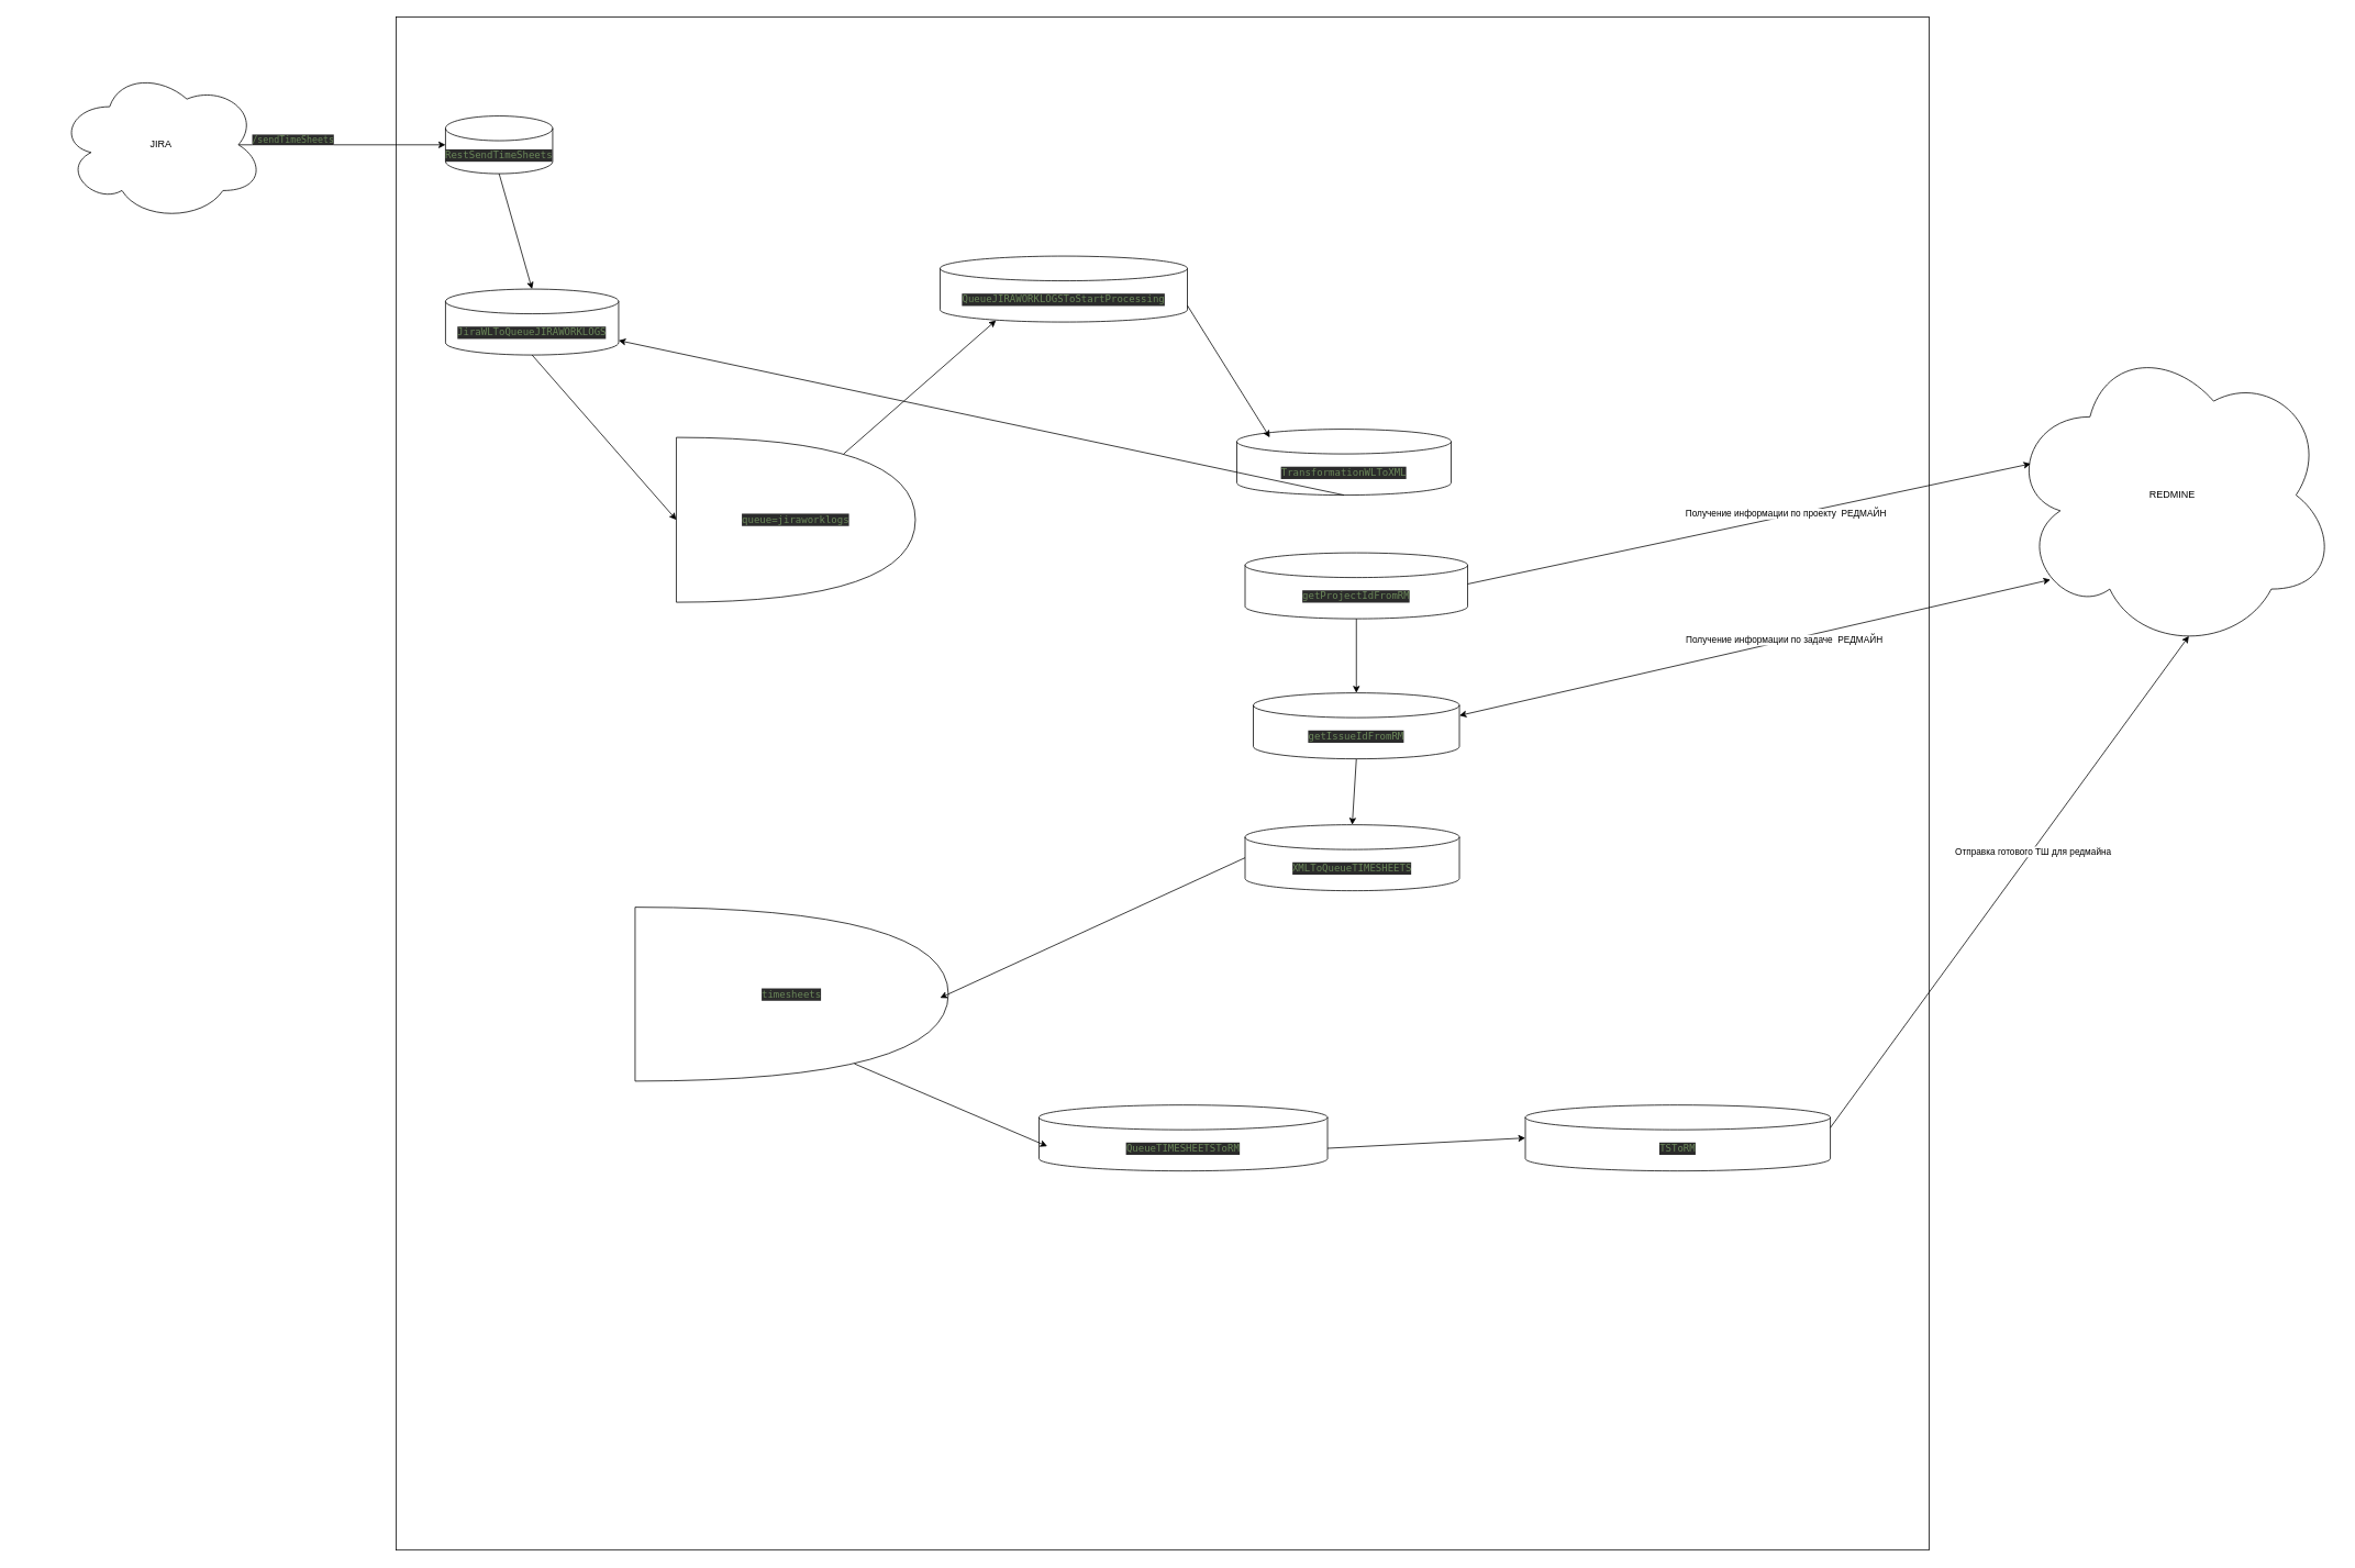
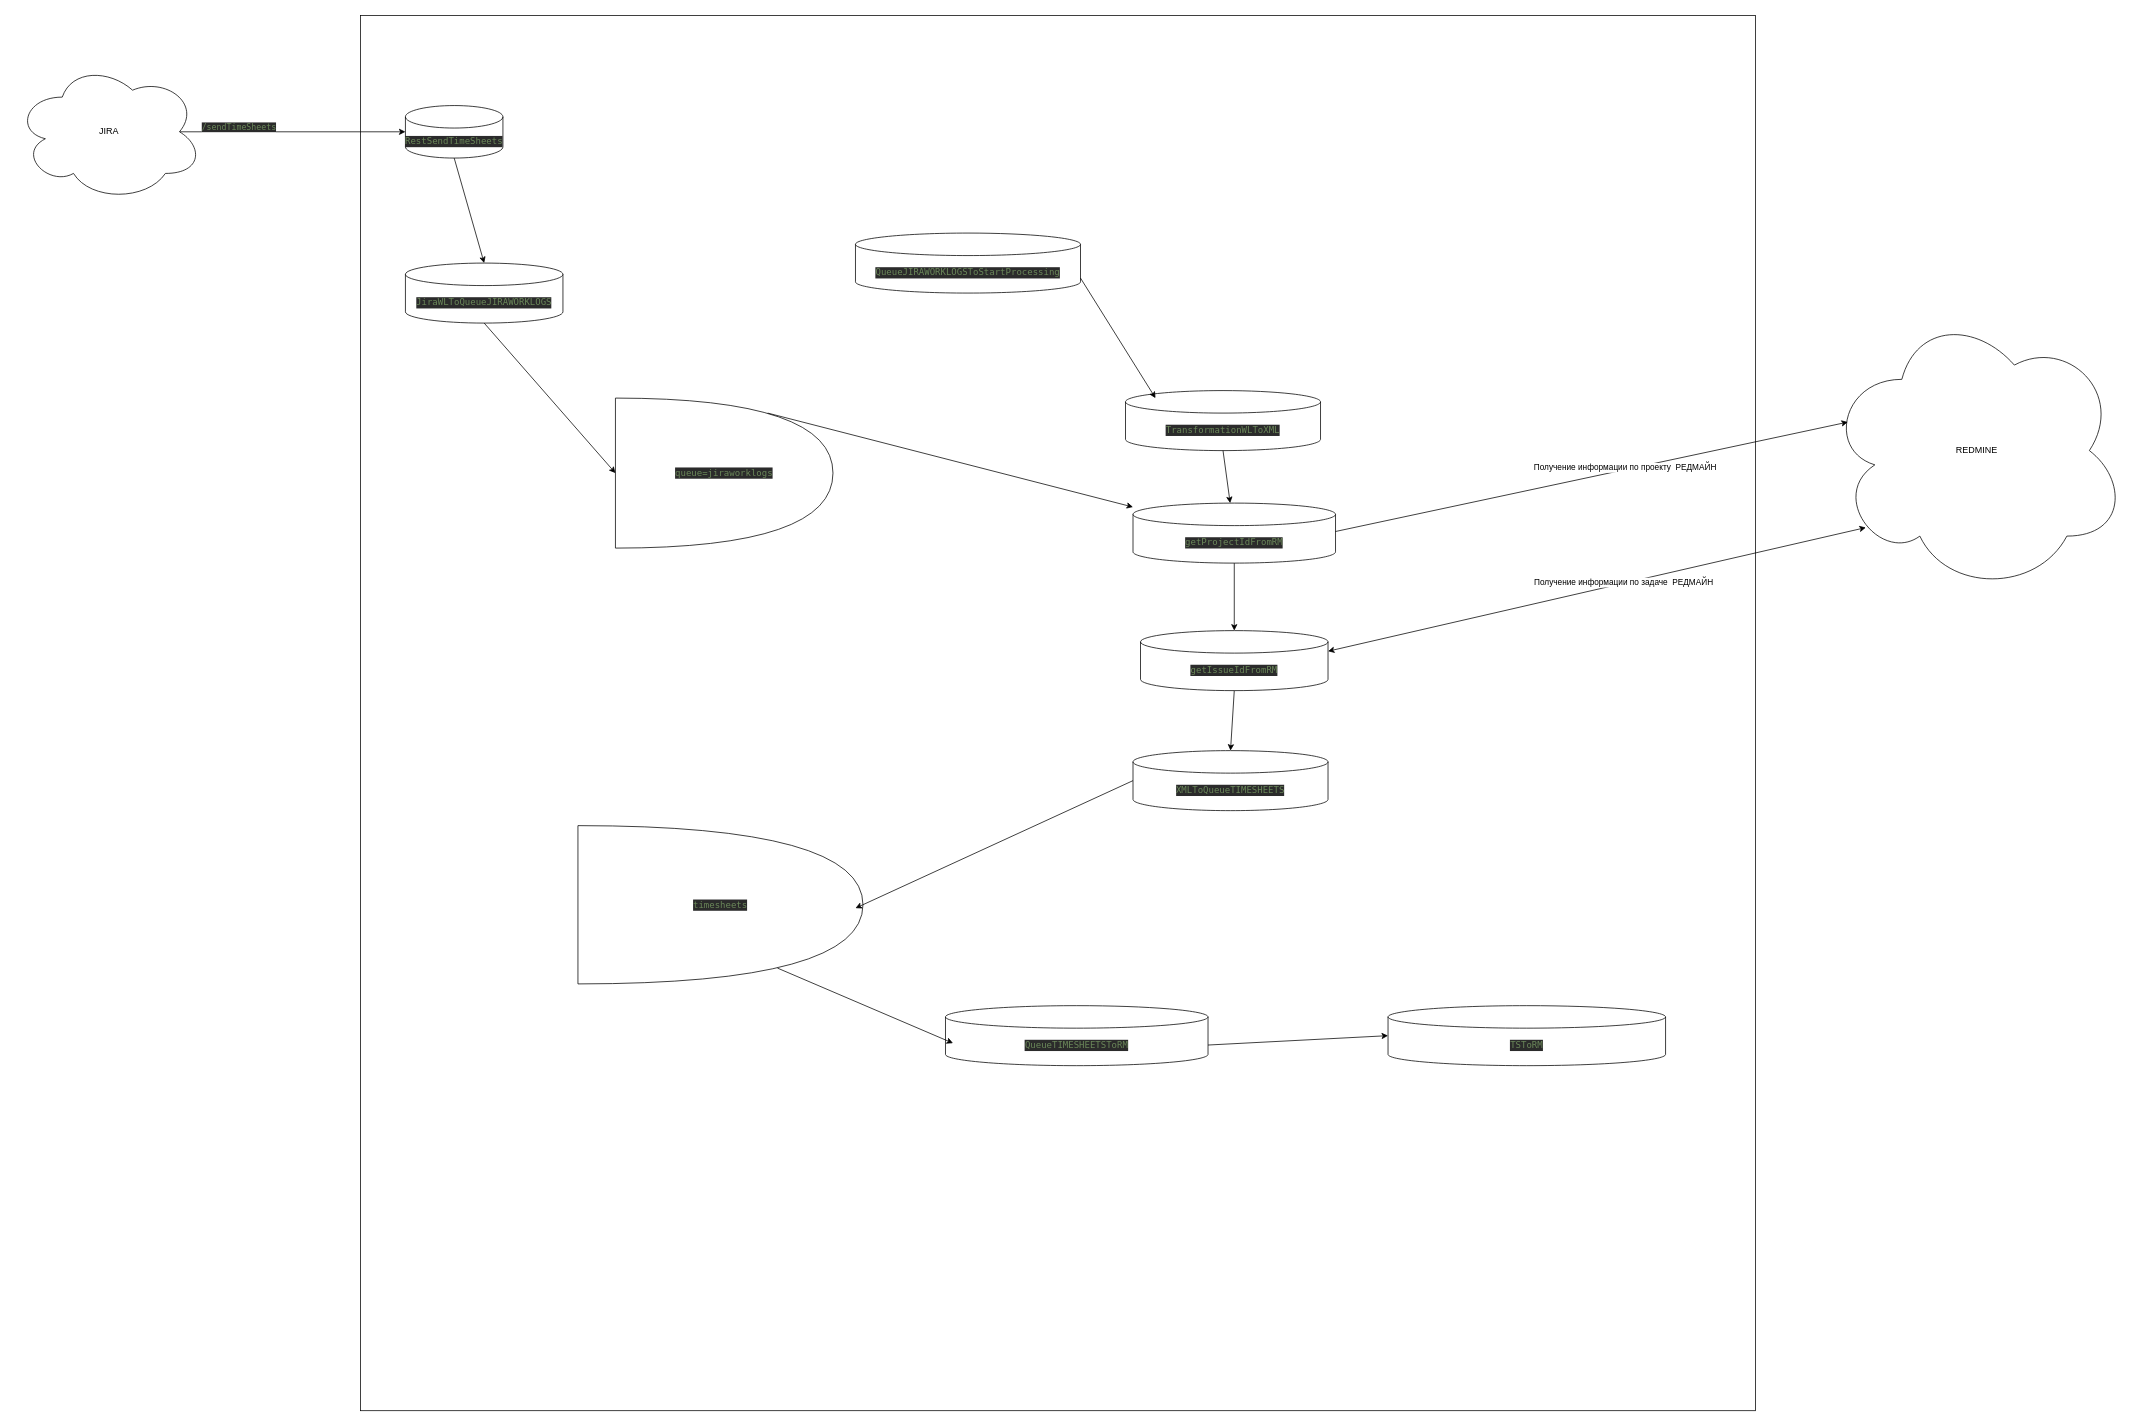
- <mxCell id="33" value="JIRA" style="ellipse;shape=cloud;whiteSpace=wrap;html=1;" parent="1" vertex="1"><mxGeometry x="70" y="82.5" width="250" height="185" as="geometry" /></mxCell>
+ <mxCell id="33" value="JIRA" style="ellipse;shape=cloud;whiteSpace=wrap;html=1;" parent="1" vertex="1"><mxGeometry x="20" y="82.5" width="250" height="185" as="geometry" /></mxCell>
- <mxCell id="11" value="" style="endArrow=classic;html=1;exitX=0.7;exitY=0.1;exitDx=0;exitDy=0;exitPerimeter=0;entryX=0.226;entryY=0.975;entryDx=0;entryDy=0;entryPerimeter=0;" parent="1" source="8" target="10" edge="1"><mxGeometry width="50" height="50" relative="1" as="geometry"><mxPoint x="760" y="560" as="sourcePoint" /><mxPoint x="810" y="510" as="targetPoint" /></mxGeometry></mxCell>
+ <mxCell id="11" value="" style="endArrow=classic;html=1;exitX=0.7;exitY=0.1;exitDx=0;exitDy=0;exitPerimeter=0;" parent="1" source="8" target="18" edge="1"><mxGeometry width="50" height="50" relative="1" as="geometry"><mxPoint x="760" y="560" as="sourcePoint" /><mxPoint x="810" y="510" as="targetPoint" /></mxGeometry></mxCell>
- <mxCell id="19" value="" style="endArrow=classic;html=1;exitX=0.5;exitY=1;exitDx=0;exitDy=0;exitPerimeter=0;" parent="1" source="12" target="6" edge="1"><mxGeometry width="50" height="50" relative="1" as="geometry"><mxPoint x="1910" y="740" as="sourcePoint" /><mxPoint x="1960" y="690" as="targetPoint" /></mxGeometry></mxCell>
+ <mxCell id="19" value="" style="endArrow=classic;html=1;exitX=0.5;exitY=1;exitDx=0;exitDy=0;exitPerimeter=0;" parent="1" source="12" target="18" edge="1"><mxGeometry width="50" height="50" relative="1" as="geometry"><mxPoint x="1910" y="740" as="sourcePoint" /><mxPoint x="1960" y="690" as="targetPoint" /></mxGeometry></mxCell>
- <mxCell id="31" value="" style="endArrow=classic;html=1;exitX=1;exitY=0;exitDx=0;exitDy=27.5;exitPerimeter=0;entryX=0.55;entryY=0.95;entryDx=0;entryDy=0;entryPerimeter=0;" parent="1" source="29" target="14" edge="1"><mxGeometry width="50" height="50" relative="1" as="geometry"><mxPoint x="1450" y="960" as="sourcePoint" /><mxPoint x="1500" y="910" as="targetPoint" /></mxGeometry></mxCell>
- <mxCell id="32" value="Отправка готового ТШ для редмайна" style="edgeLabel;html=1;align=center;verticalAlign=middle;resizable=0;points=[];" parent="31" vertex="1" connectable="0"><mxGeometry x="0.121" y="-1" relative="1" as="geometry"><mxPoint x="1" y="-1" as="offset" /></mxGeometry></mxCell>
